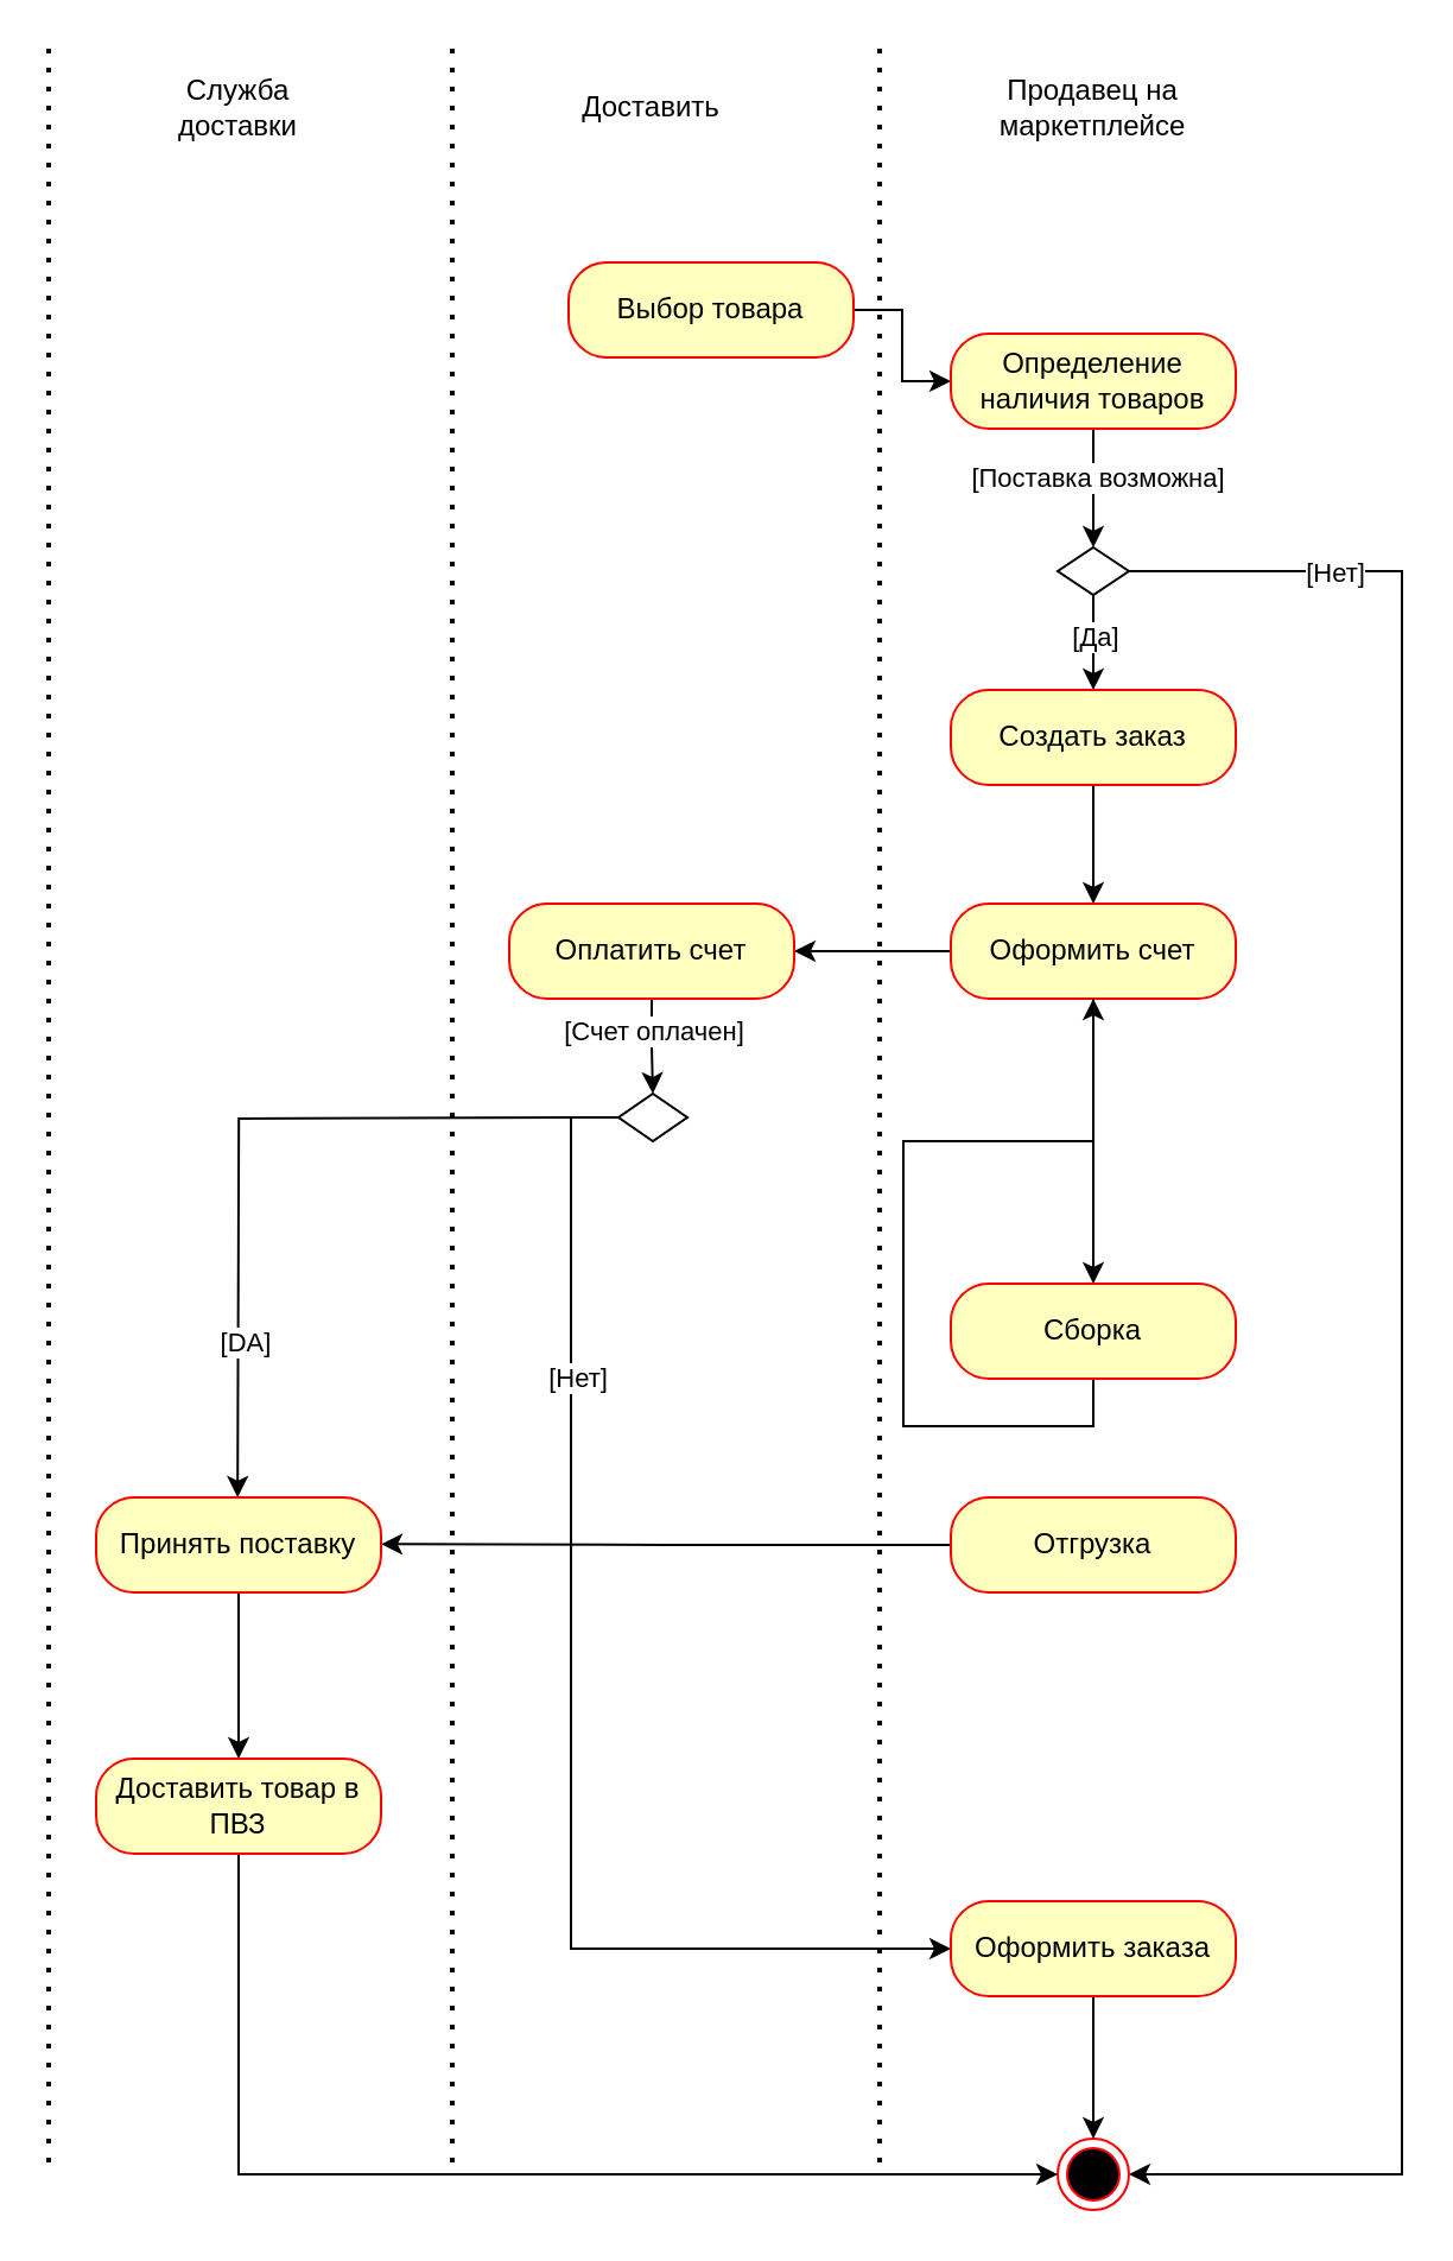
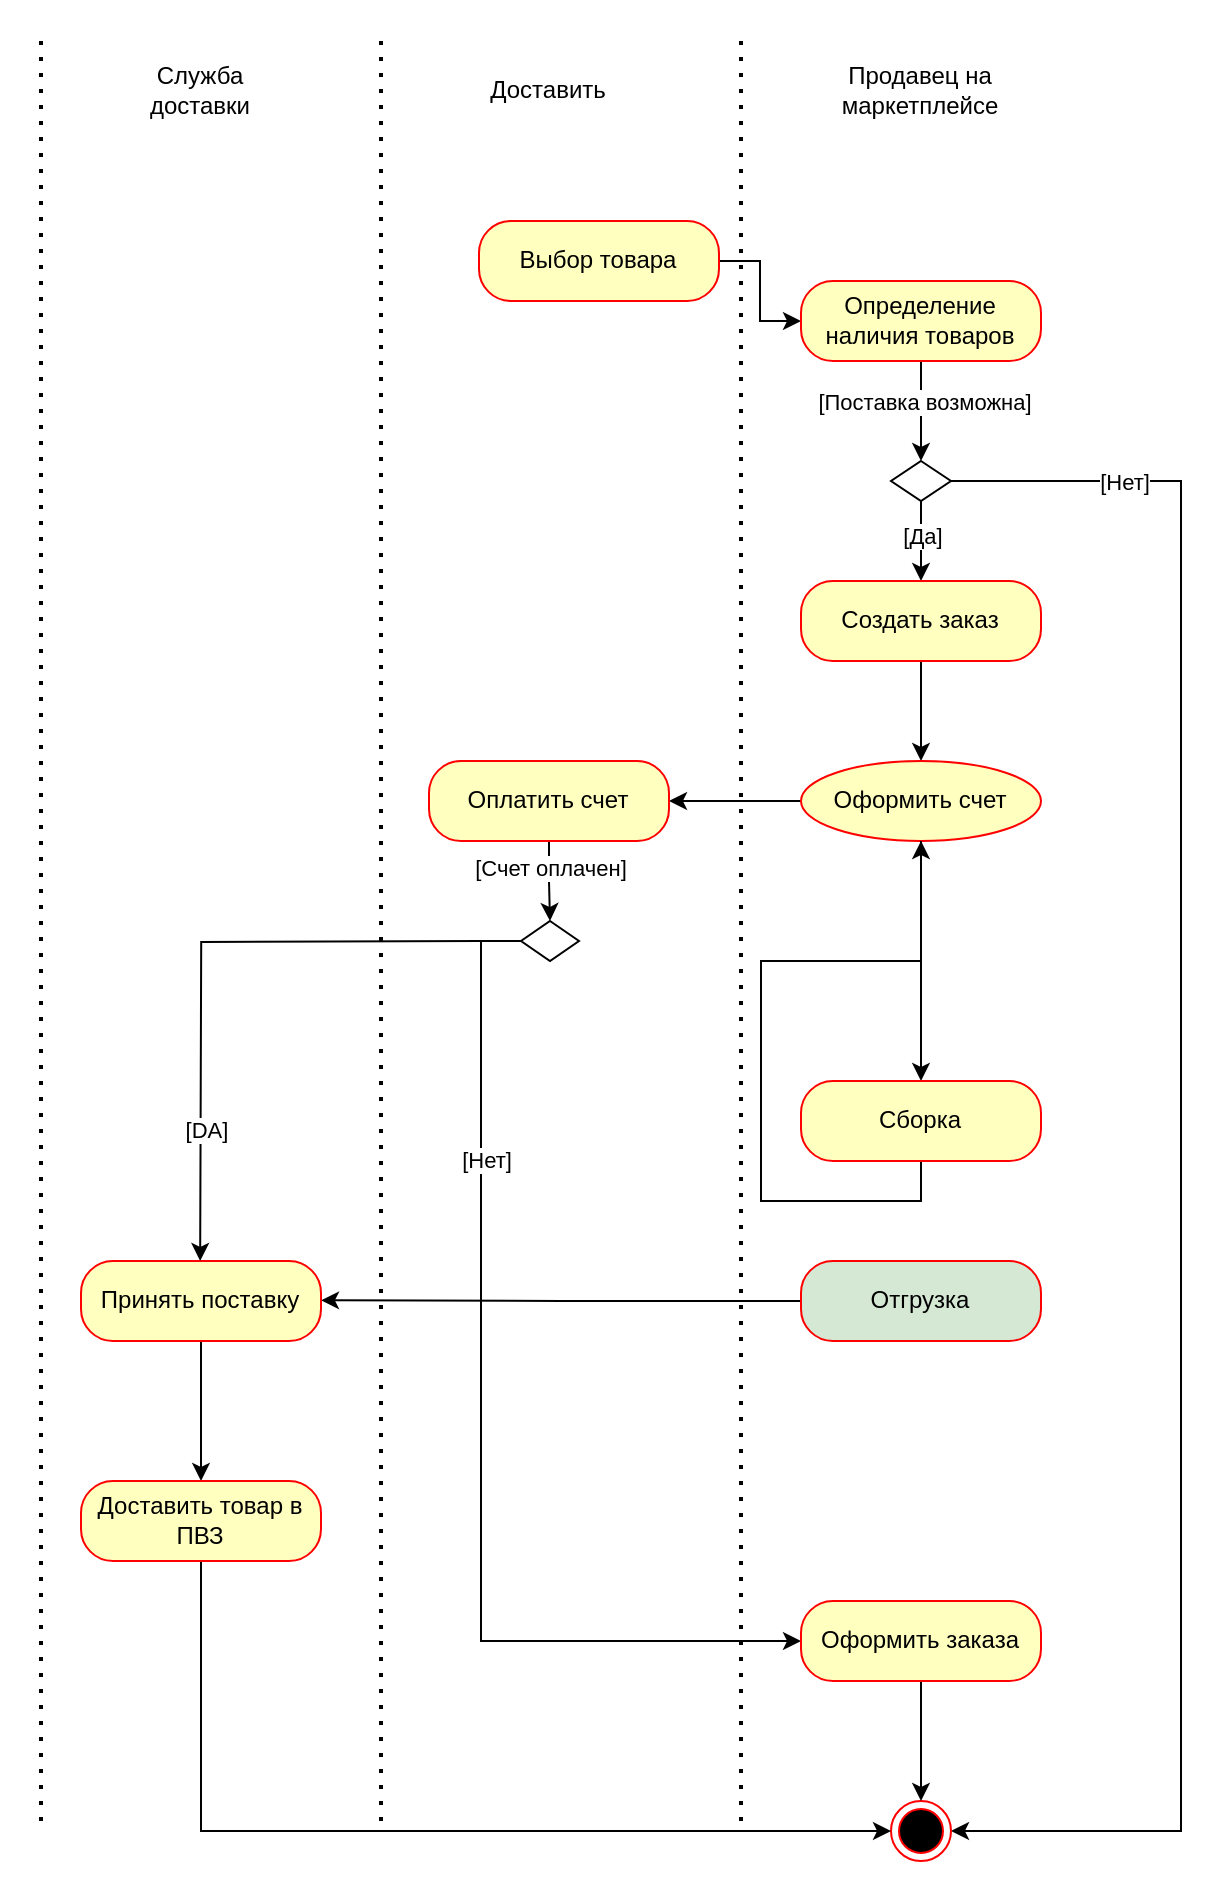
- <mxCell id="18" value="Оформить счет" style="rounded=1;whiteSpace=wrap;html=1;arcSize=40;fontColor=#000000;fillColor=#ffffc0;strokeColor=#ff0000;" parent="1" vertex="1"><mxGeometry x="400" y="380" width="120" height="40" as="geometry" /></mxCell>
+ <mxCell id="18" value="Оформить счет" style="ellipse;whiteSpace=wrap;html=1;arcSize=40;fontColor=#000000;fillColor=#ffffc0;strokeColor=#ff0000;" parent="1" vertex="1"><mxGeometry x="400" y="380" width="120" height="40" as="geometry" /></mxCell>
- <mxCell id="33" value="Отгрузка" style="rounded=1;whiteSpace=wrap;html=1;arcSize=40;fontColor=#000000;fillColor=#ffffc0;strokeColor=#ff0000;" parent="1" vertex="1"><mxGeometry x="400" y="630" width="120" height="40" as="geometry" /></mxCell>
+ <mxCell id="33" value="Отгрузка" style="rounded=1;whiteSpace=wrap;html=1;arcSize=40;fontColor=#000000;fillColor=#d5e8d4;strokeColor=#ff0000;" parent="1" vertex="1"><mxGeometry x="400" y="630" width="120" height="40" as="geometry" /></mxCell>
